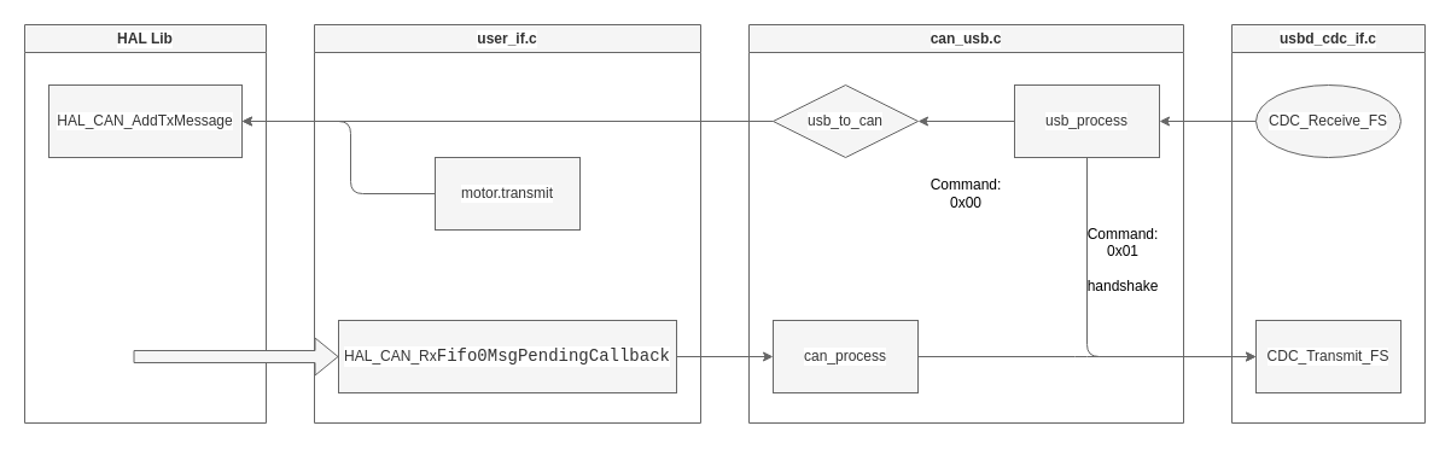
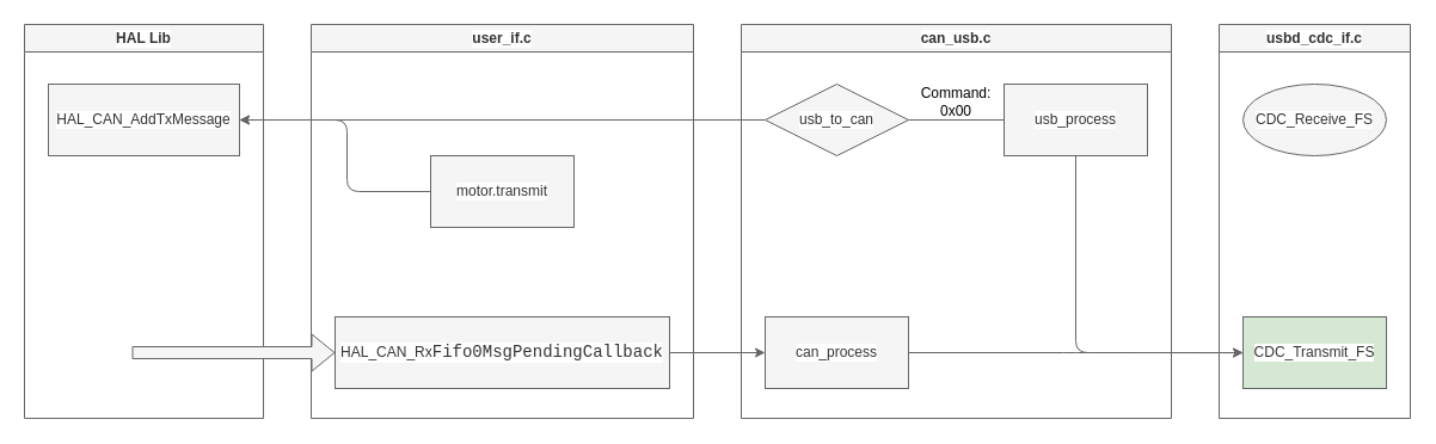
- <mxCell id="4" style="edgeStyle=orthogonalEdgeStyle;html=1;exitX=0;exitY=0.5;exitDx=0;exitDy=0;entryX=1;entryY=0.5;entryDx=0;entryDy=0;fontColor=#000000;labelBackgroundColor=#FFFFFF;fillColor=#f5f5f5;strokeColor=#666666;" parent="1" source="6" target="8" edge="1"><mxGeometry relative="1" as="geometry" /></mxCell>
+ <mxCell id="4" style="edgeStyle=orthogonalEdgeStyle;html=1;exitX=0;exitY=0.5;exitDx=0;exitDy=0;entryX=1;entryY=0.5;entryDx=0;entryDy=0;fontColor=#000000;labelBackgroundColor=#FFFFFF;fillColor=#f5f5f5;strokeColor=#666666;endArrow=none;" parent="1" source="6" target="8" edge="1"><mxGeometry relative="1" as="geometry" /></mxCell>
- <mxCell id="10" style="edgeStyle=orthogonalEdgeStyle;html=1;exitX=0;exitY=0.5;exitDx=0;exitDy=0;entryX=1;entryY=0.5;entryDx=0;entryDy=0;fontColor=#000000;labelBackgroundColor=#FFFFFF;fillColor=#f5f5f5;strokeColor=#666666;" parent="1" source="11" target="6" edge="1"><mxGeometry relative="1" as="geometry" /></mxCell>
- <mxCell id="14" value="Command:&lt;br&gt;0x00" style="text;html=1;fillColor=none;align=center;verticalAlign=middle;whiteSpace=wrap;rounded=0;labelBackgroundColor=none;fontColor=#000000;" parent="13" vertex="1"><mxGeometry x="150" y="125" width="60" height="30" as="geometry" /></mxCell>
+ <mxCell id="14" value="Command:&lt;br&gt;0x00" style="text;html=1;fillColor=none;align=center;verticalAlign=middle;whiteSpace=wrap;rounded=0;labelBackgroundColor=none;fontColor=#000000;" parent="13" vertex="1"><mxGeometry x="150" y="50" width="60" height="30" as="geometry" /></mxCell>
- <mxCell id="15" value="Command:&lt;br&gt;0x01&lt;br&gt;&lt;br&gt;handshake" style="text;html=1;fillColor=none;align=center;verticalAlign=middle;whiteSpace=wrap;rounded=0;labelBackgroundColor=none;fontColor=#000000;" parent="13" vertex="1"><mxGeometry x="280" y="160" width="60" height="70" as="geometry" /></mxCell>
- <mxCell id="9" value="CDC_Transmit_FS" style="rounded=0;whiteSpace=wrap;html=1;labelBackgroundColor=#FFFFFF;fillColor=#f5f5f5;fontColor=#333333;strokeColor=#666666;" parent="1" vertex="1"><mxGeometry x="1040" y="265" width="120" height="60" as="geometry" /></mxCell>
+ <mxCell id="9" value="CDC_Transmit_FS" style="rounded=0;whiteSpace=wrap;html=1;labelBackgroundColor=#FFFFFF;fillColor=#d5e8d4;fontColor=#333333;strokeColor=#666666;" parent="1" vertex="1"><mxGeometry x="1040" y="265" width="120" height="60" as="geometry" /></mxCell>
